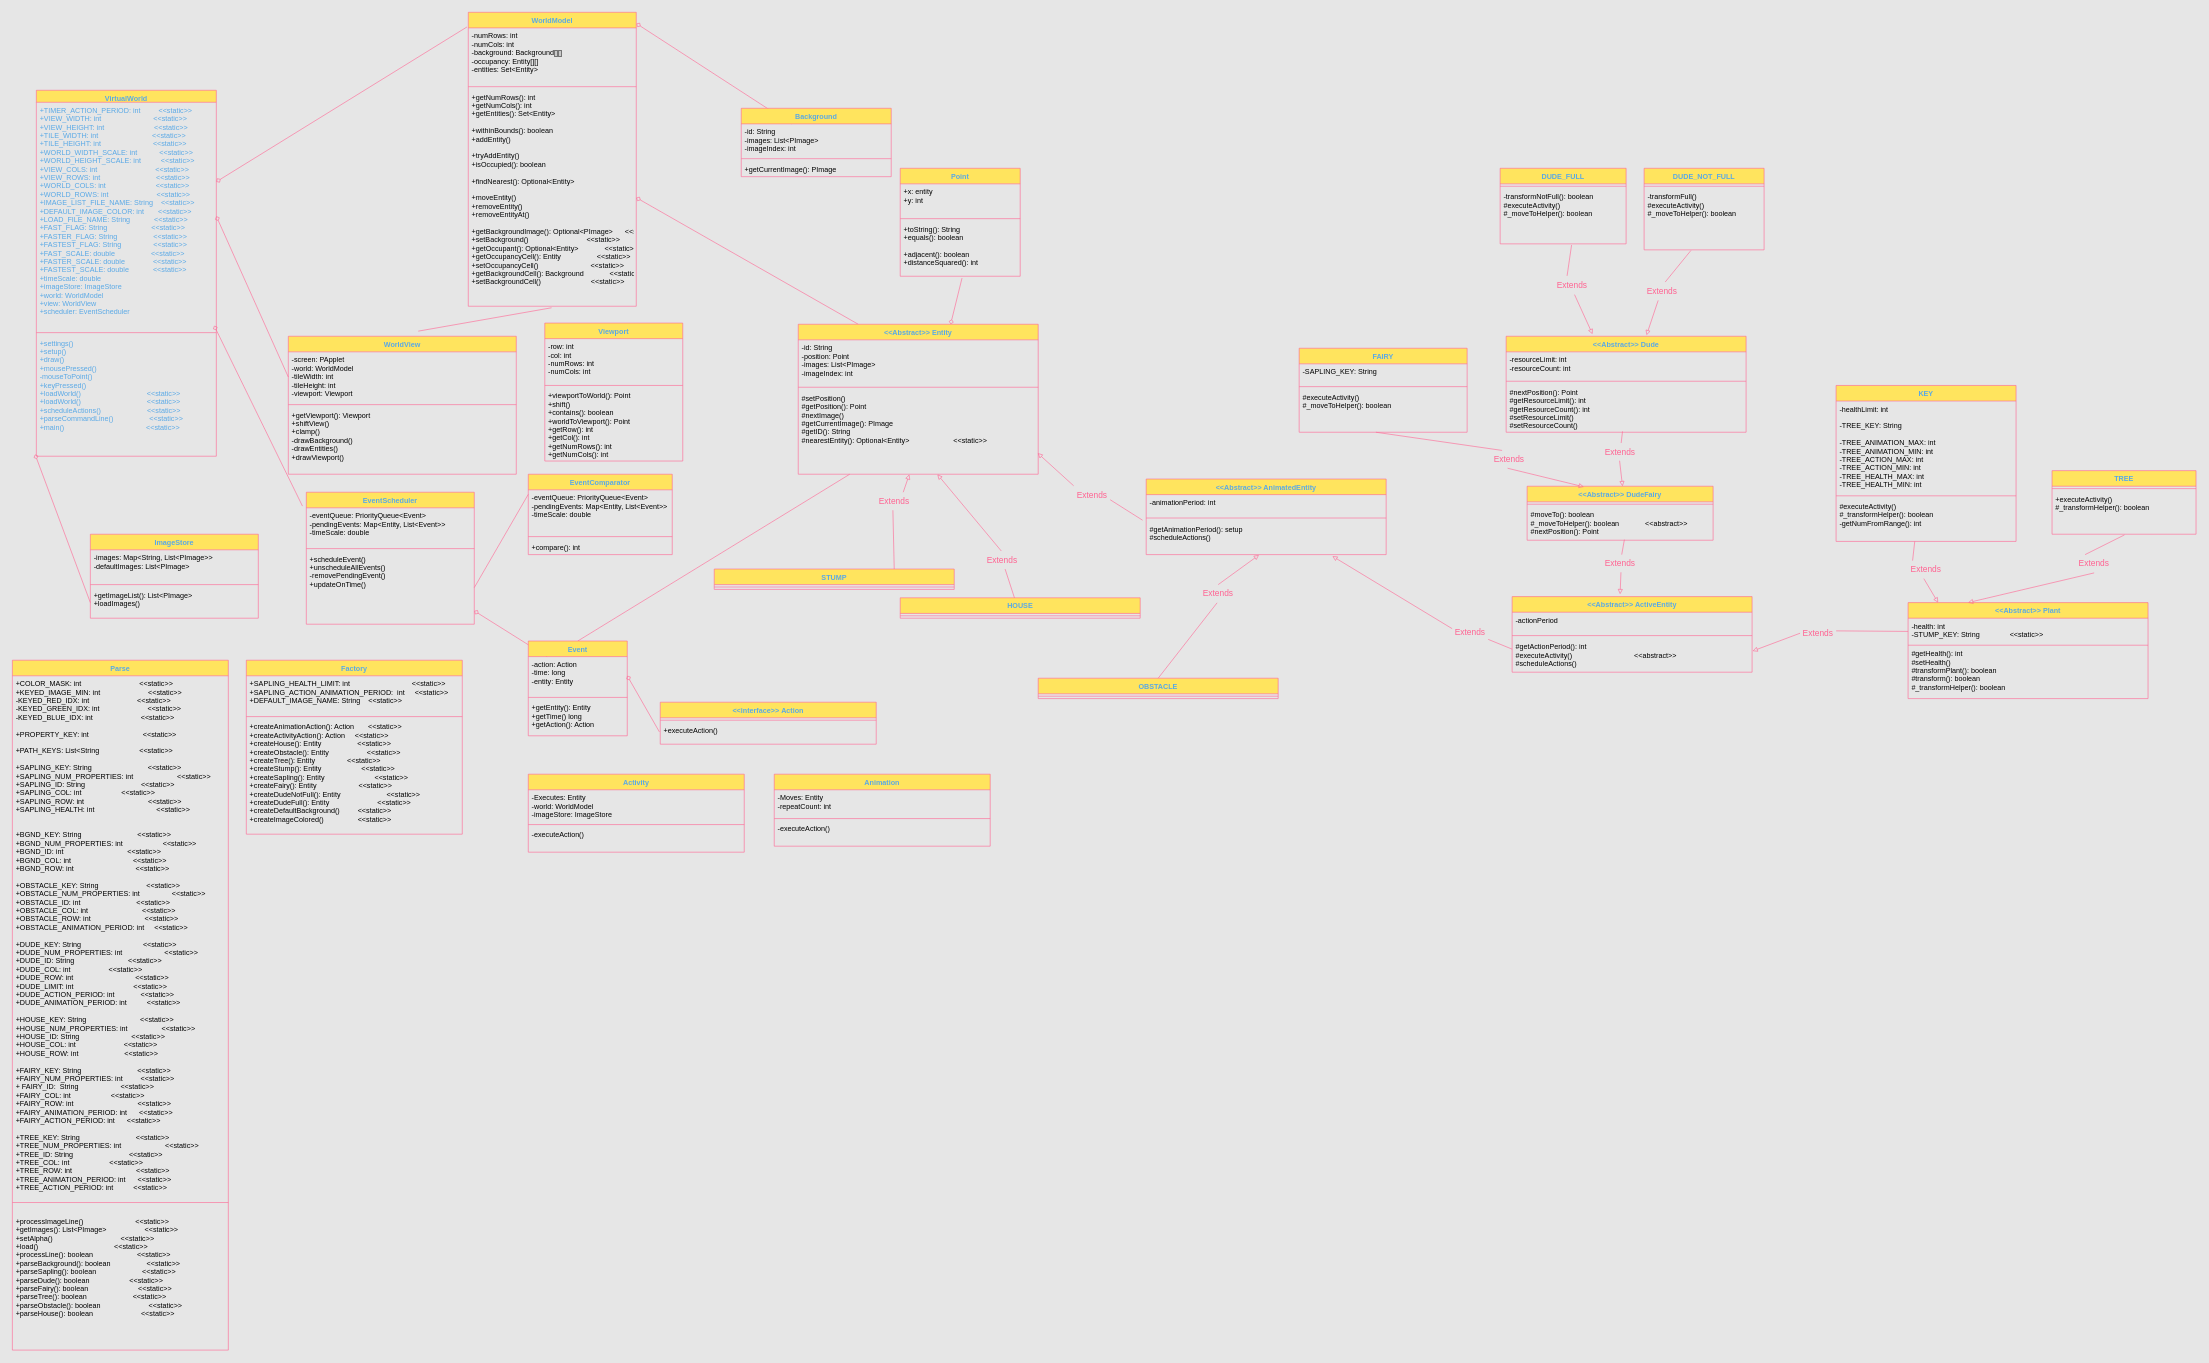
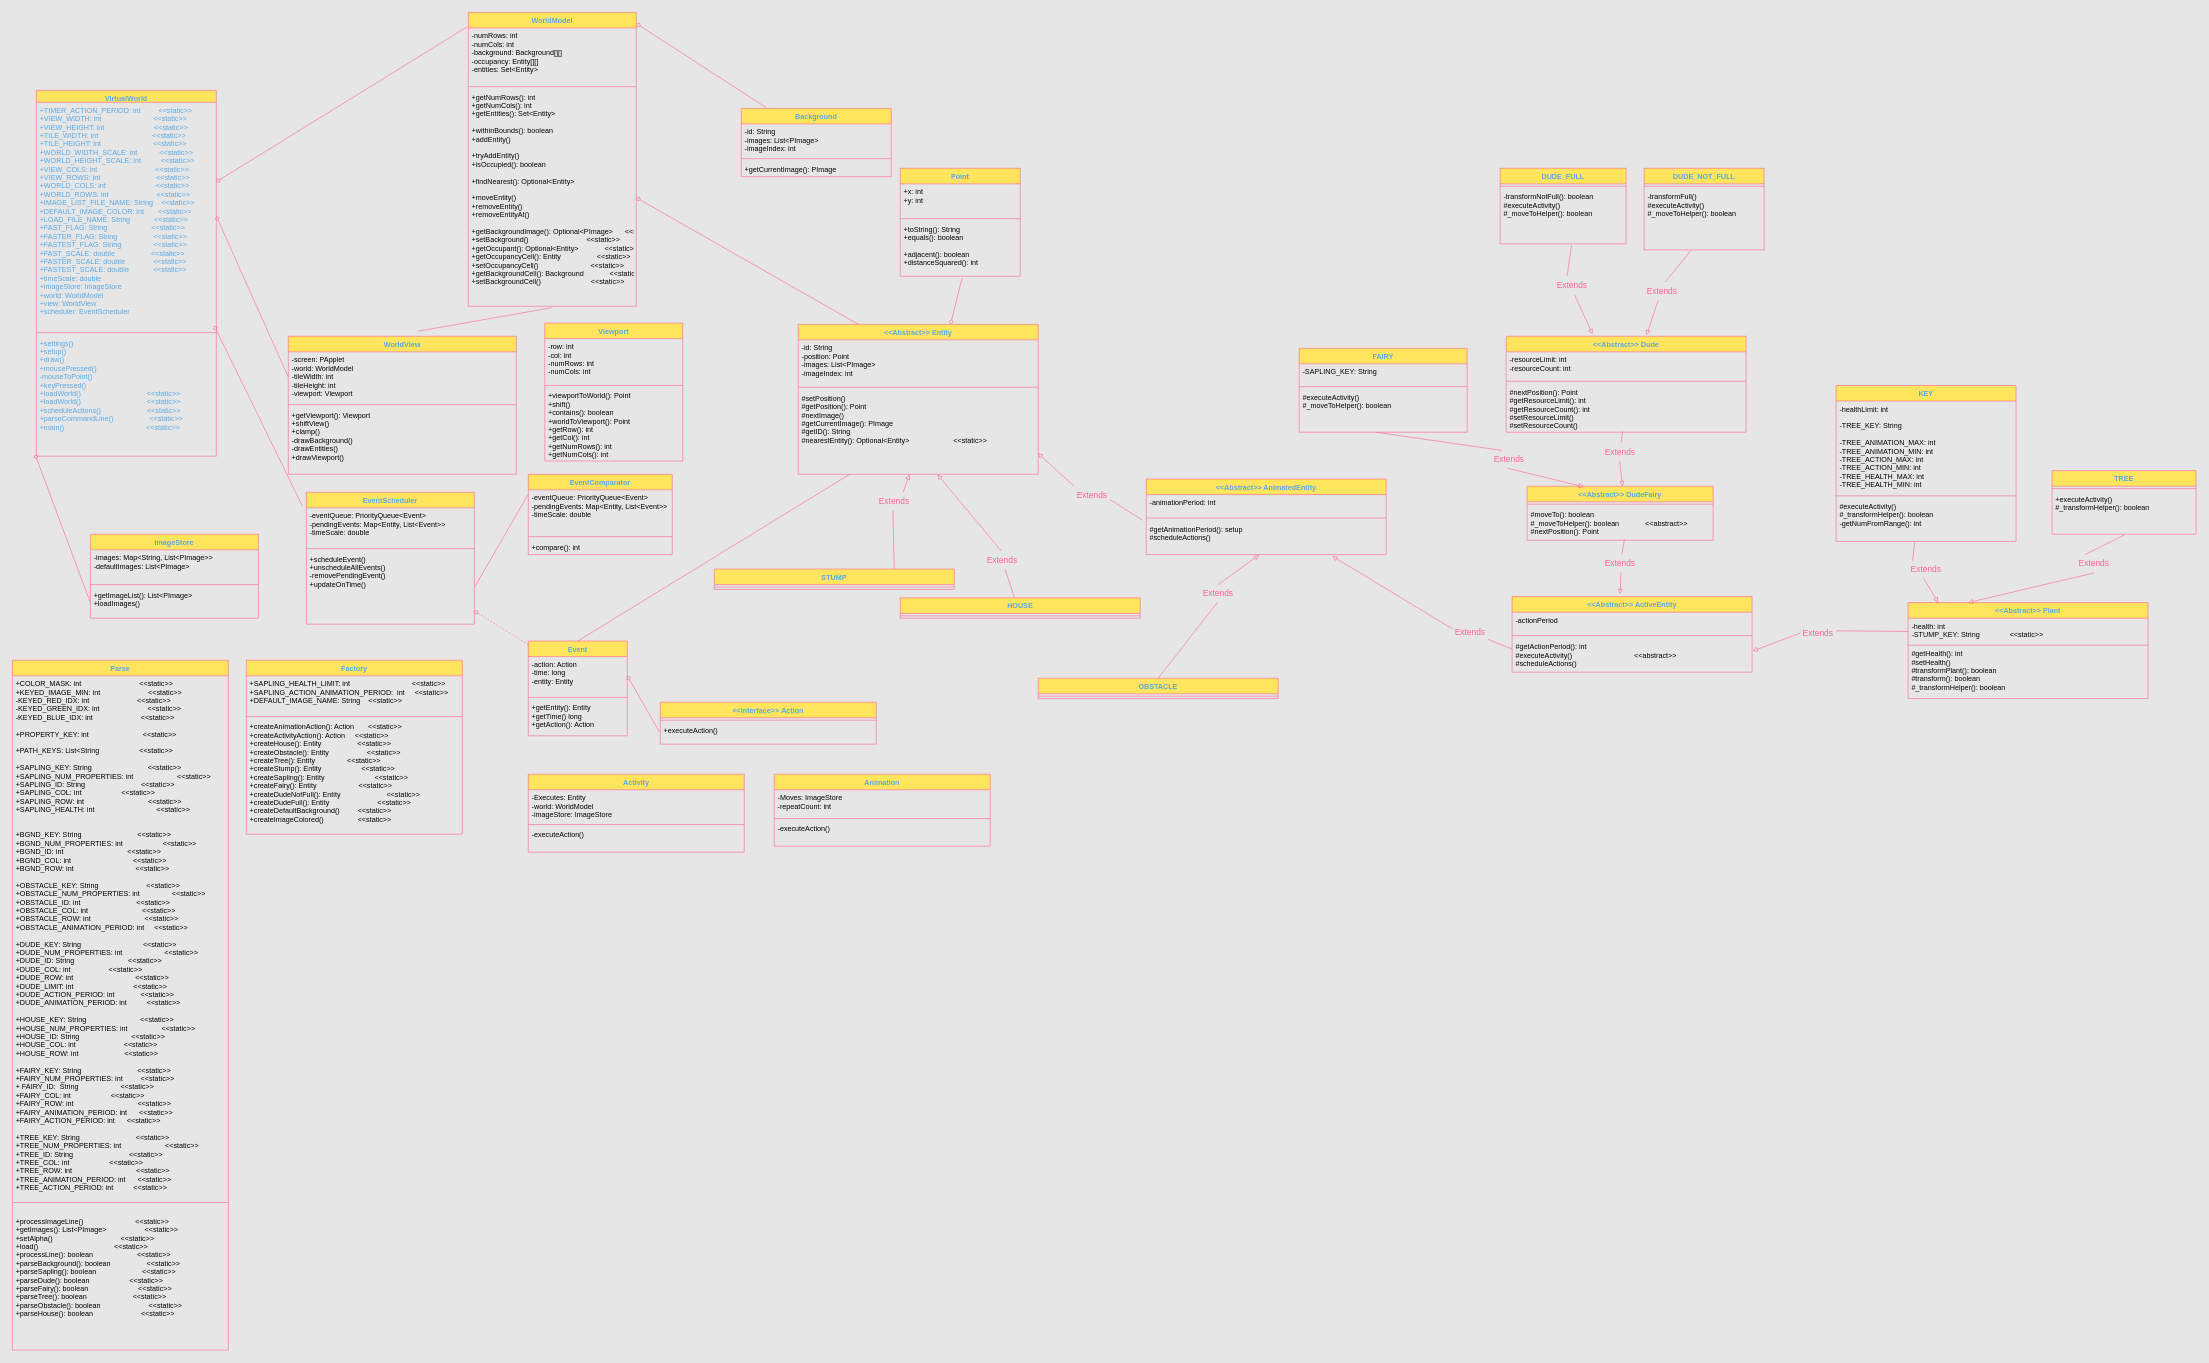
- <mxCell id="59" value="+x: entity&#10;+y: int" style="text;strokeColor=none;fillColor=none;align=left;verticalAlign=top;spacingLeft=4;spacingRight=4;overflow=hidden;rotatable=0;points=[[0,0.5],[1,0.5]];portConstraint=eastwest;fontColor=#000000;" parent="58" vertex="1"><mxGeometry y="26" width="200" height="54" as="geometry" /></mxCell>
+ <mxCell id="59" value="+x: int&#10;+y: int" style="text;strokeColor=none;fillColor=none;align=left;verticalAlign=top;spacingLeft=4;spacingRight=4;overflow=hidden;rotatable=0;points=[[0,0.5],[1,0.5]];portConstraint=eastwest;fontColor=#000000;" parent="58" vertex="1"><mxGeometry y="26" width="200" height="54" as="geometry" /></mxCell>
- <mxCell id="7" value="" style="graphMlID=e6;endArrow=none;strokeColor=#FF6392;strokeWidth=1.0;startArrow=diamond;startFill=0;endFill=1;fontColor=#5AA9E6;" parent="1" source="26" target="55" edge="1"><mxGeometry relative="1" as="geometry" /></mxCell>
+ <mxCell id="7" value="" style="graphMlID=e6;endArrow=none;strokeColor=#FF6392;strokeWidth=1.0;startArrow=diamond;startFill=0;endFill=1;fontColor=#5AA9E6;dashed=1;" parent="1" source="26" target="55" edge="1"><mxGeometry relative="1" as="geometry" /></mxCell>
- <mxCell id="89" value="-Moves: Entity&#10;-repeatCount: int" style="text;strokeColor=none;fillColor=none;align=left;verticalAlign=top;spacingLeft=4;spacingRight=4;overflow=hidden;rotatable=0;points=[[0,0.5],[1,0.5]];portConstraint=eastwest;fontColor=#000000;" parent="88" vertex="1"><mxGeometry y="26" width="360" height="44" as="geometry" /></mxCell>
+ <mxCell id="89" value="-Moves: ImageStore&#10;-repeatCount: int" style="text;strokeColor=none;fillColor=none;align=left;verticalAlign=top;spacingLeft=4;spacingRight=4;overflow=hidden;rotatable=0;points=[[0,0.5],[1,0.5]];portConstraint=eastwest;fontColor=#000000;" parent="88" vertex="1"><mxGeometry y="26" width="360" height="44" as="geometry" /></mxCell>
